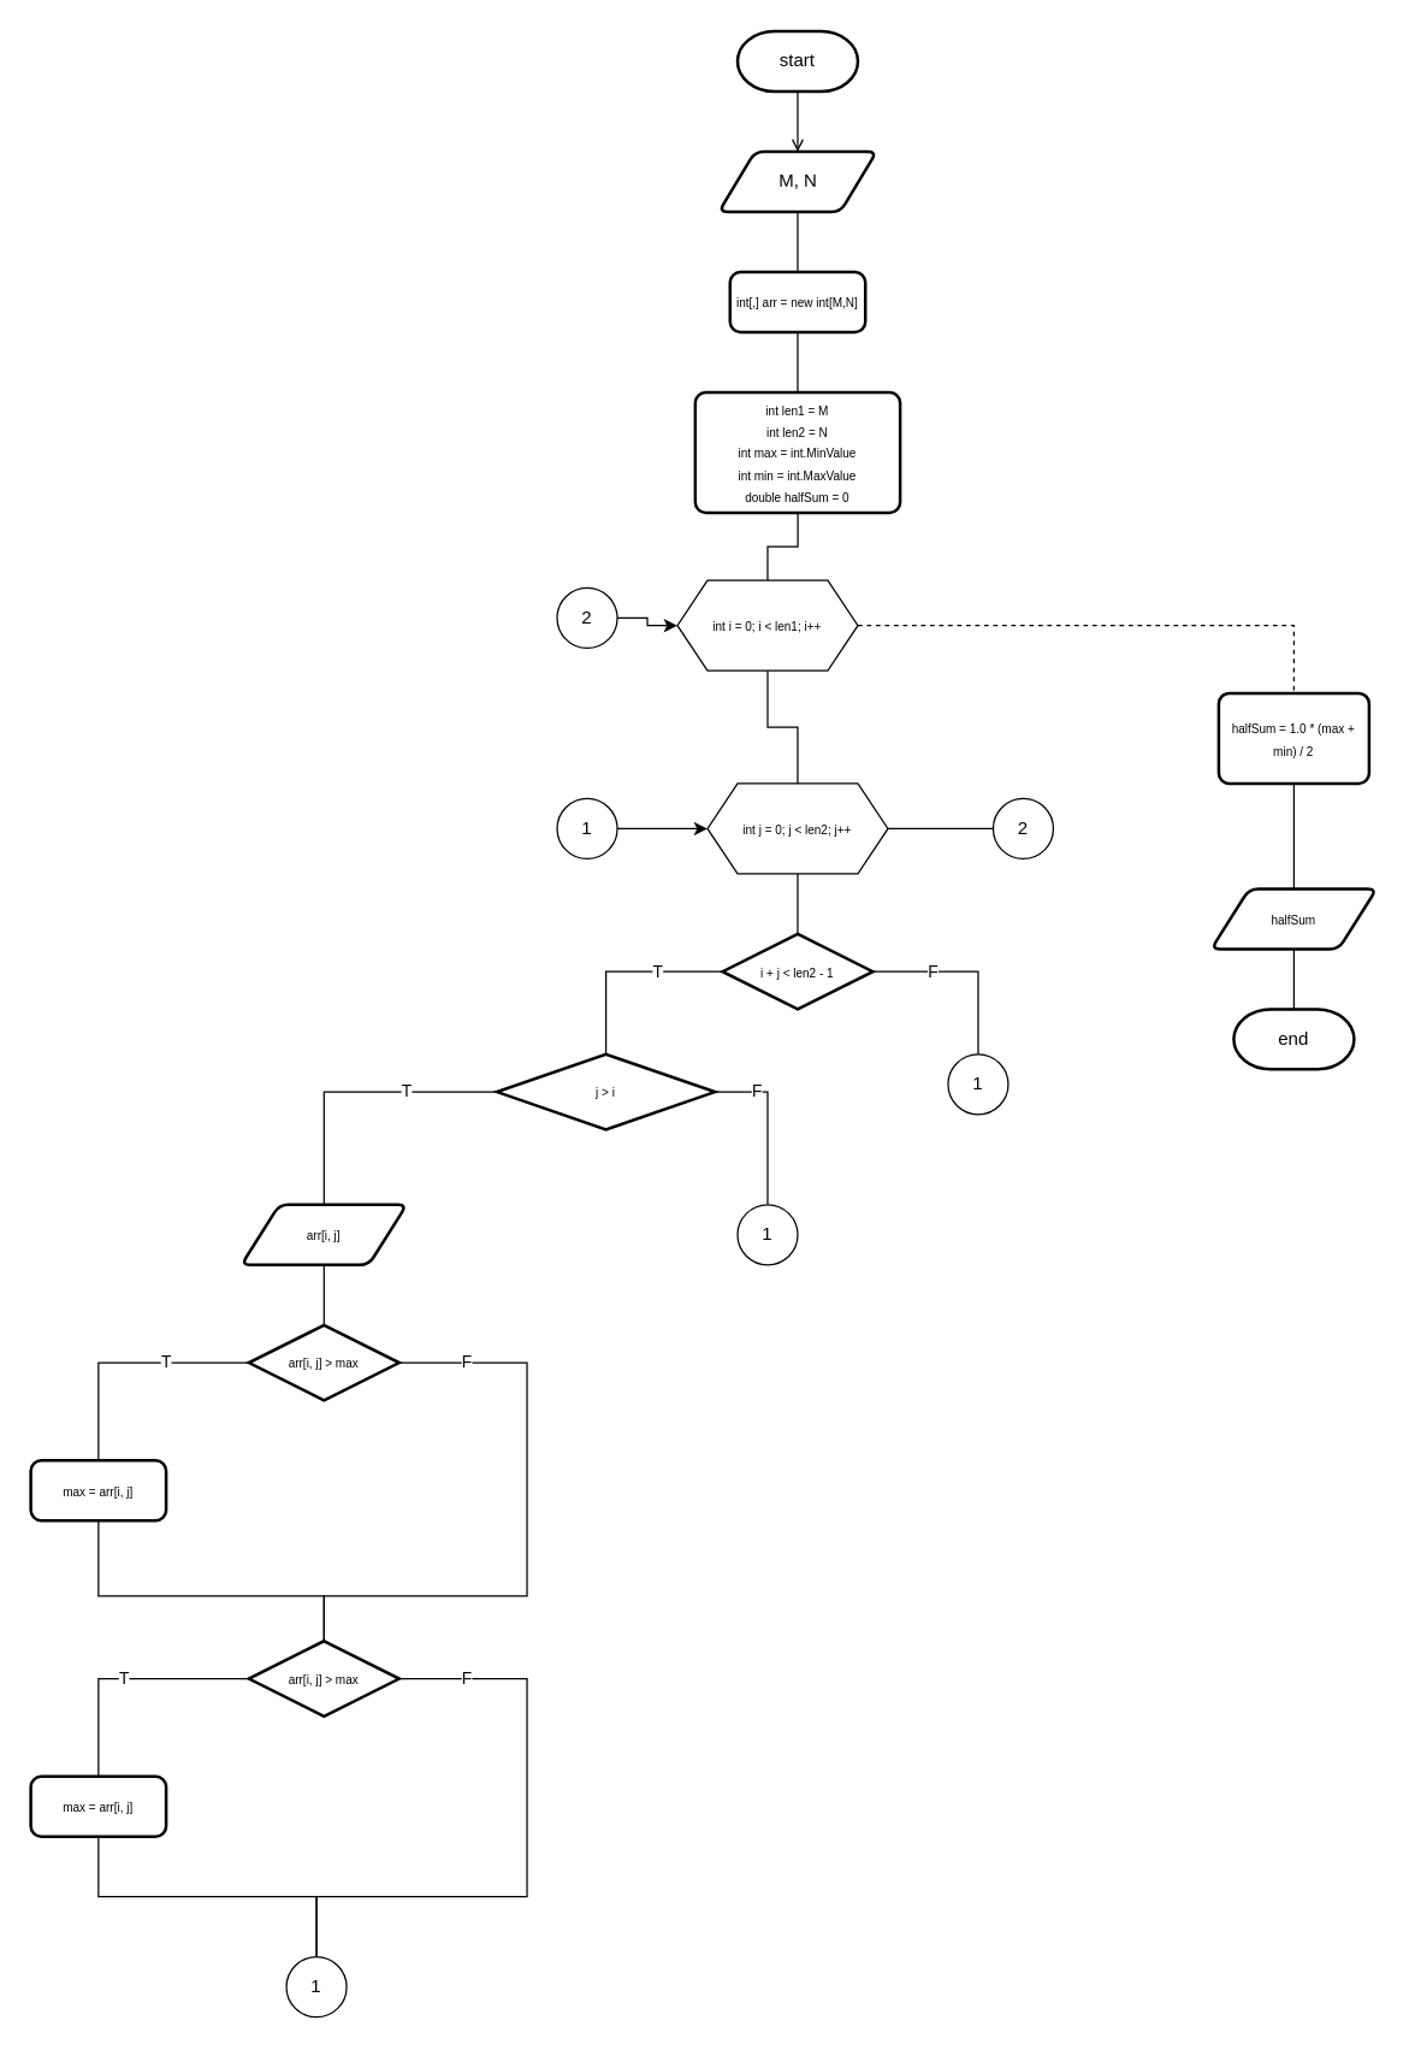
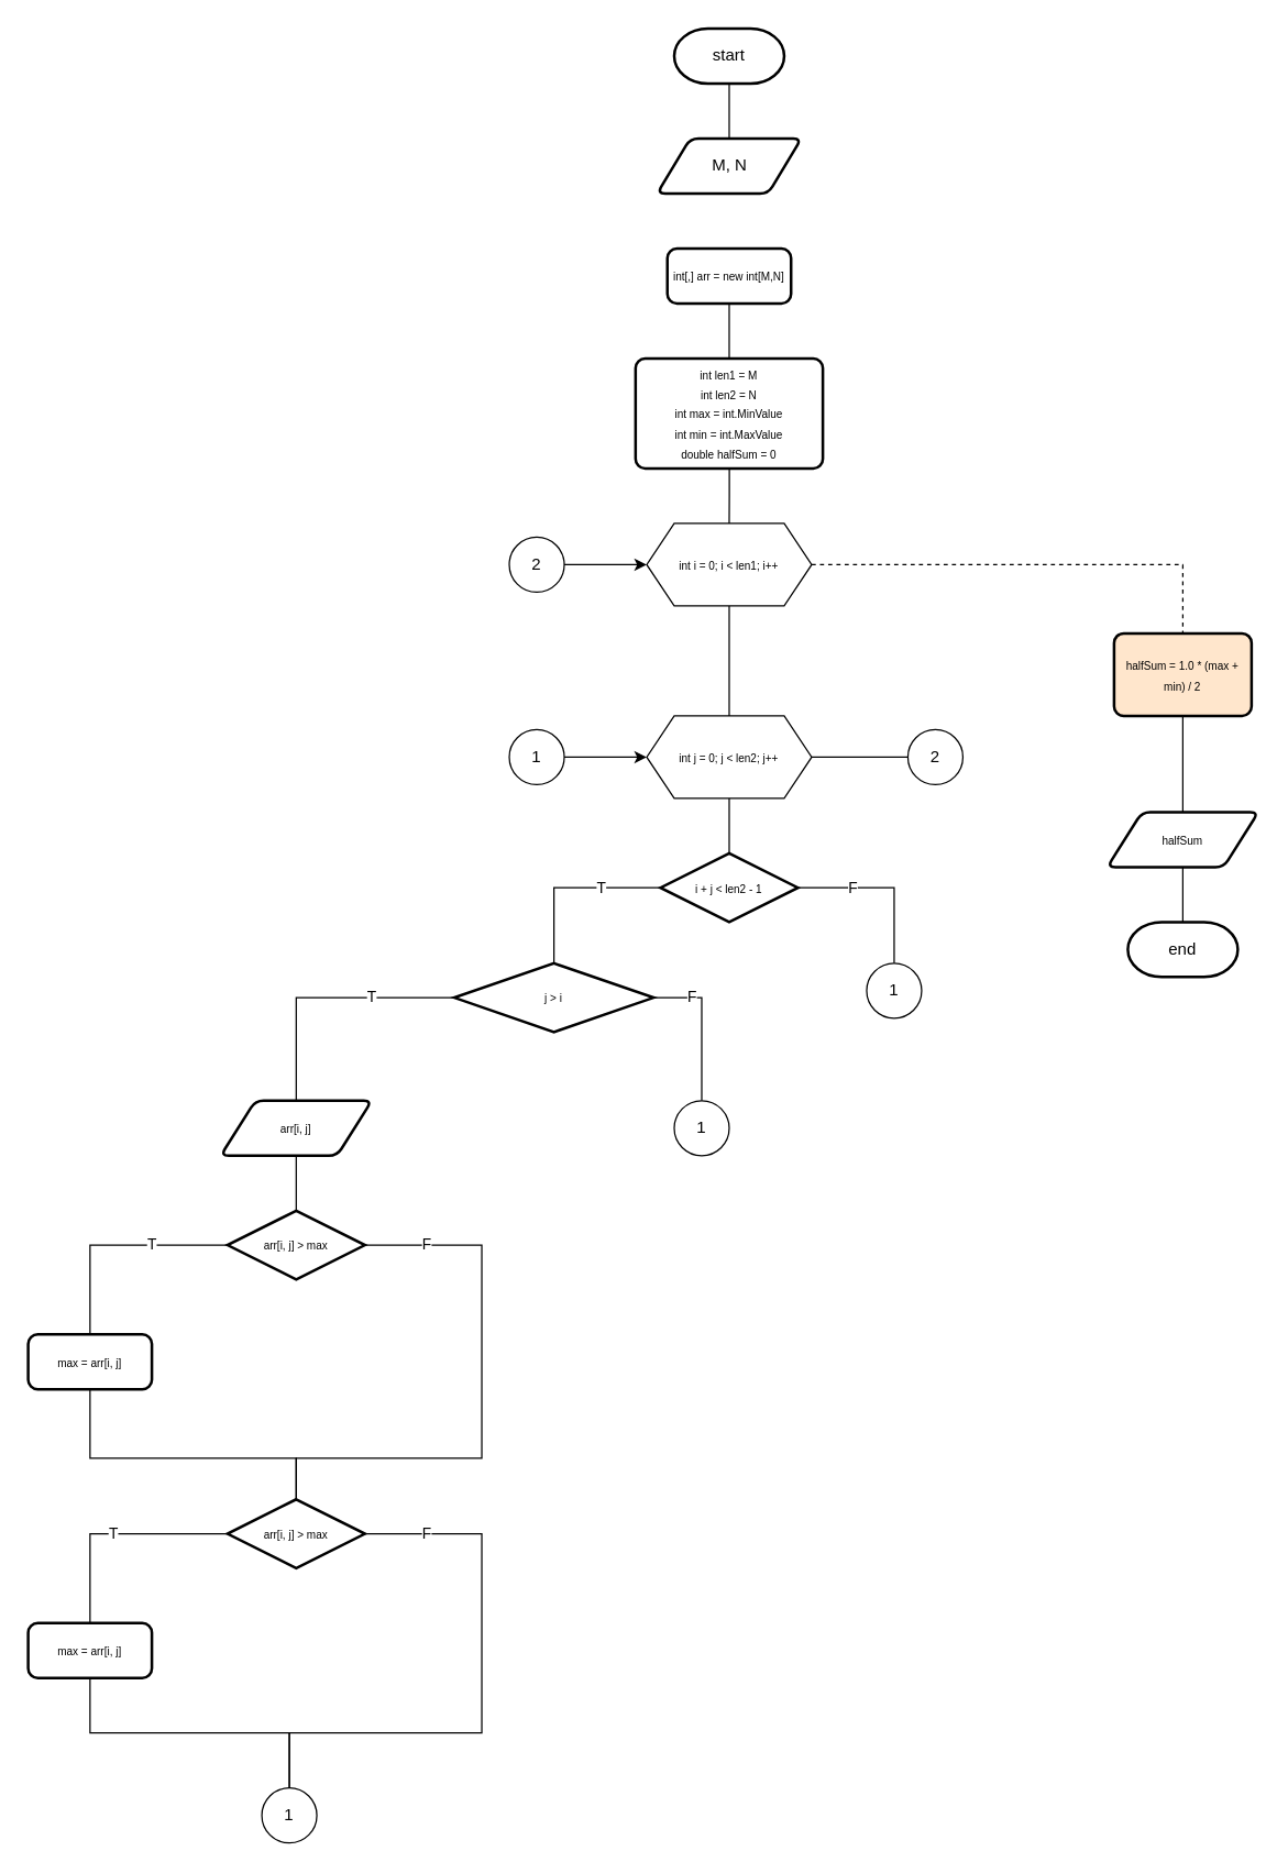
- <mxCell id="2" style="edgeStyle=orthogonalEdgeStyle;rounded=0;orthogonalLoop=1;jettySize=auto;html=1;entryX=0.5;entryY=0;entryDx=0;entryDy=0;endArrow=open;endFill=0;exitX=0.5;exitY=1;exitDx=0;exitDy=0;exitPerimeter=0;" edge="1" parent="1" target="4" source="9"><mxGeometry relative="1" as="geometry"><mxPoint x="530" y="60" as="sourcePoint" /></mxGeometry></mxCell>
+ <mxCell id="2" style="edgeStyle=orthogonalEdgeStyle;rounded=0;orthogonalLoop=1;jettySize=auto;html=1;entryX=0.5;entryY=0;entryDx=0;entryDy=0;endArrow=none;endFill=0;exitX=0.5;exitY=1;exitDx=0;exitDy=0;exitPerimeter=0;" edge="1" parent="1" target="4" source="9"><mxGeometry relative="1" as="geometry"><mxPoint x="530" y="60" as="sourcePoint" /></mxGeometry></mxCell>
- <mxCell id="3" style="edgeStyle=orthogonalEdgeStyle;rounded=0;orthogonalLoop=1;jettySize=auto;html=1;entryX=0.5;entryY=0;entryDx=0;entryDy=0;endArrow=none;endFill=0;" edge="1" parent="1" source="4" target="8"><mxGeometry relative="1" as="geometry"><mxPoint x="530" y="180" as="targetPoint" /></mxGeometry></mxCell>
- <mxCell id="12" value="&lt;font style=&quot;font-size: 8px&quot;&gt;int i = 0; i &amp;lt; len1; i++&lt;/font&gt;" style="shape=hexagon;perimeter=hexagonPerimeter2;whiteSpace=wrap;html=1;fixedSize=1;size=20.0;" vertex="1" parent="1"><mxGeometry x="449.99" y="385" width="120" height="60" as="geometry" /></mxCell>
+ <mxCell id="12" value="&lt;font style=&quot;font-size: 8px&quot;&gt;int i = 0; i &amp;lt; len1; i++&lt;/font&gt;" style="shape=hexagon;perimeter=hexagonPerimeter2;whiteSpace=wrap;html=1;fixedSize=1;size=20.0;" vertex="1" parent="1"><mxGeometry x="469.99" y="380" width="120" height="60" as="geometry" /></mxCell>
- <mxCell id="43" value="&lt;font style=&quot;font-size: 8px&quot;&gt;halfSum = 1.0 * (max + min) / 2&lt;br&gt;&lt;/font&gt;" style="rounded=1;whiteSpace=wrap;html=1;absoluteArcSize=1;arcSize=14;strokeWidth=2;" vertex="1" parent="1"><mxGeometry x="810" y="460" width="100" height="60" as="geometry" /></mxCell>
+ <mxCell id="43" value="&lt;font style=&quot;font-size: 8px&quot;&gt;halfSum = 1.0 * (max + min) / 2&lt;br&gt;&lt;/font&gt;" style="rounded=1;whiteSpace=wrap;html=1;absoluteArcSize=1;arcSize=14;strokeWidth=2;fillColor=#ffe6cc;" vertex="1" parent="1"><mxGeometry x="810" y="460" width="100" height="60" as="geometry" /></mxCell>
